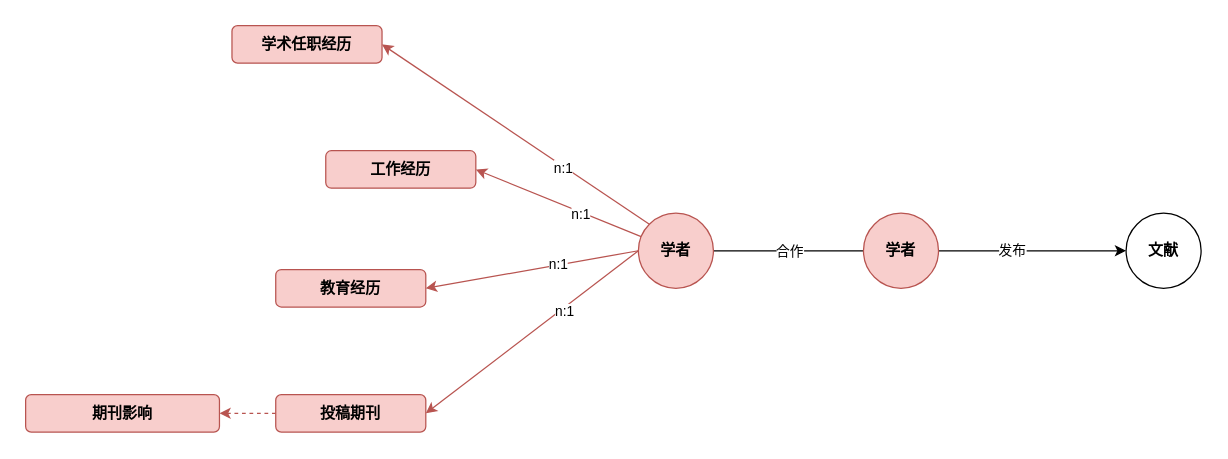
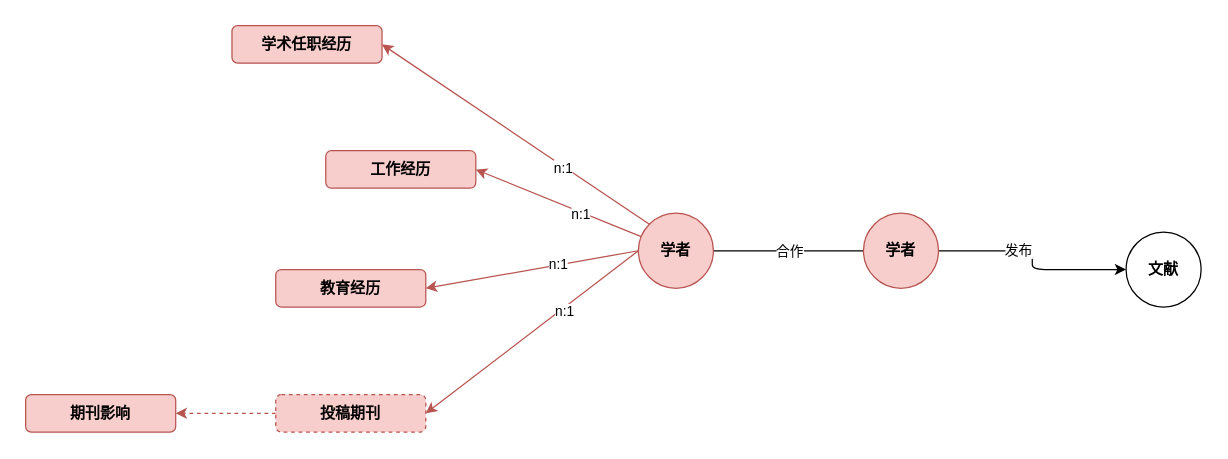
- <mxCell id="13" value="文献" style="ellipse;whiteSpace=wrap;html=1;aspect=fixed;fontStyle=1;rounded=1;" parent="1" vertex="1"><mxGeometry x="900" y="170" width="60" height="60" as="geometry" /></mxCell>
+ <mxCell id="13" value="文献" style="ellipse;whiteSpace=wrap;html=1;aspect=fixed;fontStyle=1;rounded=1;" parent="1" vertex="1"><mxGeometry x="900" y="185" width="60" height="60" as="geometry" /></mxCell>
- <mxCell id="22" value="期刊影响" style="whiteSpace=wrap;html=1;fontStyle=1;rounded=1;fillColor=#f8cecc;strokeColor=#b85450;" parent="1" vertex="1"><mxGeometry x="20" y="315" width="155" height="30" as="geometry" /></mxCell>
+ <mxCell id="22" value="期刊影响" style="whiteSpace=wrap;html=1;fontStyle=1;rounded=1;fillColor=#f8cecc;strokeColor=#b85450;" parent="1" vertex="1"><mxGeometry x="20" y="315" width="120" height="30" as="geometry" /></mxCell>
- <mxCell id="20" value="投稿期刊" style="whiteSpace=wrap;html=1;fontStyle=1;rounded=1;fillColor=#f8cecc;strokeColor=#b85450;" parent="1" vertex="1"><mxGeometry x="220" y="315" width="120" height="30" as="geometry" /></mxCell>
+ <mxCell id="20" value="投稿期刊" style="whiteSpace=wrap;html=1;fontStyle=1;rounded=1;fillColor=#f8cecc;strokeColor=#b85450;dashed=1;" parent="1" vertex="1"><mxGeometry x="220" y="315" width="120" height="30" as="geometry" /></mxCell>
